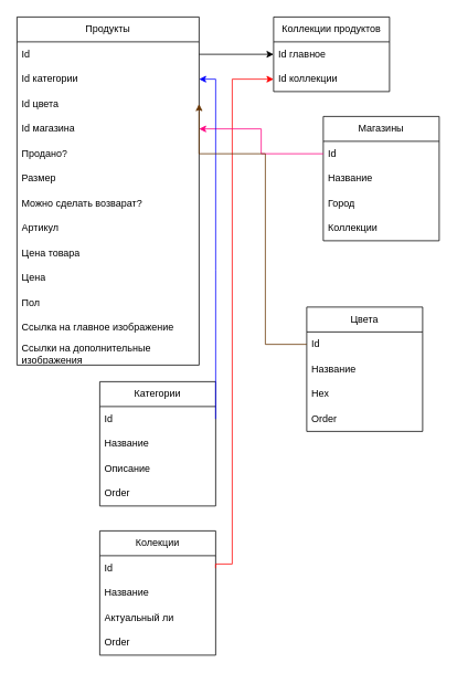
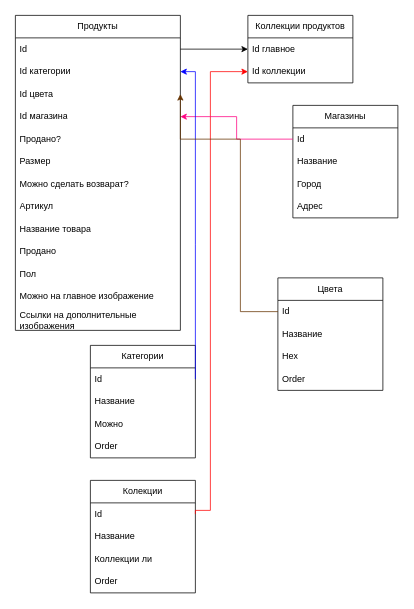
- <mxCell id="20" value="Коллекции" style="text;strokeColor=none;fillColor=none;align=left;verticalAlign=middle;spacingLeft=4;spacingRight=4;overflow=hidden;points=[[0,0.5],[1,0.5]];portConstraint=eastwest;rotatable=0;whiteSpace=wrap;html=1;" parent="16" vertex="1"><mxGeometry y="120" width="140" height="30" as="geometry" /></mxCell>
+ <mxCell id="20" value="Адрес" style="text;strokeColor=none;fillColor=none;align=left;verticalAlign=middle;spacingLeft=4;spacingRight=4;overflow=hidden;points=[[0,0.5],[1,0.5]];portConstraint=eastwest;rotatable=0;whiteSpace=wrap;html=1;" parent="16" vertex="1"><mxGeometry y="120" width="140" height="30" as="geometry" /></mxCell>
- <mxCell id="11" value="Цена товара" style="text;strokeColor=none;fillColor=none;align=left;verticalAlign=middle;spacingLeft=4;spacingRight=4;overflow=hidden;points=[[0,0.5],[1,0.5]];portConstraint=eastwest;rotatable=0;whiteSpace=wrap;html=1;" parent="2" vertex="1"><mxGeometry y="270" width="220" height="30" as="geometry" /></mxCell>
+ <mxCell id="11" value="Название товара" style="text;strokeColor=none;fillColor=none;align=left;verticalAlign=middle;spacingLeft=4;spacingRight=4;overflow=hidden;points=[[0,0.5],[1,0.5]];portConstraint=eastwest;rotatable=0;whiteSpace=wrap;html=1;" parent="2" vertex="1"><mxGeometry y="270" width="220" height="30" as="geometry" /></mxCell>
- <mxCell id="12" value="Цена" style="text;strokeColor=none;fillColor=none;align=left;verticalAlign=middle;spacingLeft=4;spacingRight=4;overflow=hidden;points=[[0,0.5],[1,0.5]];portConstraint=eastwest;rotatable=0;whiteSpace=wrap;html=1;" parent="2" vertex="1"><mxGeometry y="300" width="220" height="30" as="geometry" /></mxCell>
+ <mxCell id="12" value="Продано" style="text;strokeColor=none;fillColor=none;align=left;verticalAlign=middle;spacingLeft=4;spacingRight=4;overflow=hidden;points=[[0,0.5],[1,0.5]];portConstraint=eastwest;rotatable=0;whiteSpace=wrap;html=1;" parent="2" vertex="1"><mxGeometry y="300" width="220" height="30" as="geometry" /></mxCell>
- <mxCell id="14" value="Ссылка на главное изображение" style="text;strokeColor=none;fillColor=none;align=left;verticalAlign=middle;spacingLeft=4;spacingRight=4;overflow=hidden;points=[[0,0.5],[1,0.5]];portConstraint=eastwest;rotatable=0;whiteSpace=wrap;html=1;" parent="2" vertex="1"><mxGeometry y="360" width="220" height="30" as="geometry" /></mxCell>
+ <mxCell id="14" value="Можно на главное изображение" style="text;strokeColor=none;fillColor=none;align=left;verticalAlign=middle;spacingLeft=4;spacingRight=4;overflow=hidden;points=[[0,0.5],[1,0.5]];portConstraint=eastwest;rotatable=0;whiteSpace=wrap;html=1;" parent="2" vertex="1"><mxGeometry y="360" width="220" height="30" as="geometry" /></mxCell>
- <mxCell id="24" value="Описание" style="text;strokeColor=none;fillColor=none;align=left;verticalAlign=middle;spacingLeft=4;spacingRight=4;overflow=hidden;points=[[0,0.5],[1,0.5]];portConstraint=eastwest;rotatable=0;whiteSpace=wrap;html=1;" vertex="1" parent="21"><mxGeometry y="90" width="140" height="30" as="geometry" /></mxCell>
+ <mxCell id="24" value="Можно" style="text;strokeColor=none;fillColor=none;align=left;verticalAlign=middle;spacingLeft=4;spacingRight=4;overflow=hidden;points=[[0,0.5],[1,0.5]];portConstraint=eastwest;rotatable=0;whiteSpace=wrap;html=1;" vertex="1" parent="21"><mxGeometry y="90" width="140" height="30" as="geometry" /></mxCell>
- <mxCell id="29" value="Актуальный ли" style="text;strokeColor=none;fillColor=none;align=left;verticalAlign=middle;spacingLeft=4;spacingRight=4;overflow=hidden;points=[[0,0.5],[1,0.5]];portConstraint=eastwest;rotatable=0;whiteSpace=wrap;html=1;" parent="26" vertex="1"><mxGeometry y="90" width="140" height="30" as="geometry" /></mxCell>
+ <mxCell id="29" value="Коллекции ли" style="text;strokeColor=none;fillColor=none;align=left;verticalAlign=middle;spacingLeft=4;spacingRight=4;overflow=hidden;points=[[0,0.5],[1,0.5]];portConstraint=eastwest;rotatable=0;whiteSpace=wrap;html=1;" parent="26" vertex="1"><mxGeometry y="90" width="140" height="30" as="geometry" /></mxCell>
